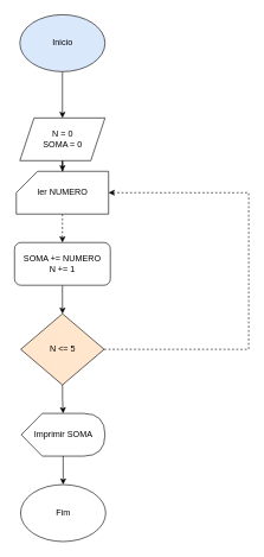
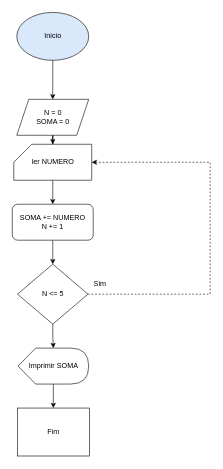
- <mxCell id="6" value="" style="edgeStyle=orthogonalEdgeStyle;rounded=0;orthogonalLoop=1;jettySize=auto;html=1;dashed=1;" edge="1" parent="1" source="7" target="9"><mxGeometry relative="1" as="geometry" /></mxCell>
+ <mxCell id="6" value="" style="edgeStyle=orthogonalEdgeStyle;rounded=0;orthogonalLoop=1;jettySize=auto;html=1;" edge="1" parent="1" source="7" target="9"><mxGeometry relative="1" as="geometry" /></mxCell>
+ <mxCell id="15" value="Sim" style="text;html=1;align=center;verticalAlign=middle;resizable=0;points=[];autosize=1;strokeColor=none;fillColor=none;" vertex="1" parent="1"><mxGeometry x="146.25" y="458" width="40" height="30" as="geometry" /></mxCell>
- <mxCell id="12" value="N &amp;lt;= 5" style="rhombus;whiteSpace=wrap;html=1;fillColor=#ffe6cc;" vertex="1" parent="1"><mxGeometry x="28.75" y="440" width="117.5" height="100" as="geometry" /></mxCell>
+ <mxCell id="12" value="N &amp;lt;= 5" style="rhombus;whiteSpace=wrap;html=1;" vertex="1" parent="1"><mxGeometry x="28.75" y="440" width="117.5" height="100" as="geometry" /></mxCell>
- <mxCell id="16" value="Fim" style="ellipse;whiteSpace=wrap;html=1;" vertex="1" parent="1"><mxGeometry x="28.5" y="680" width="120" height="80" as="geometry" /></mxCell>
+ <mxCell id="16" value="Fim" style="whiteSpace=wrap;html=1;rounded=0;" vertex="1" parent="1"><mxGeometry x="28.5" y="680" width="120" height="80" as="geometry" /></mxCell>
